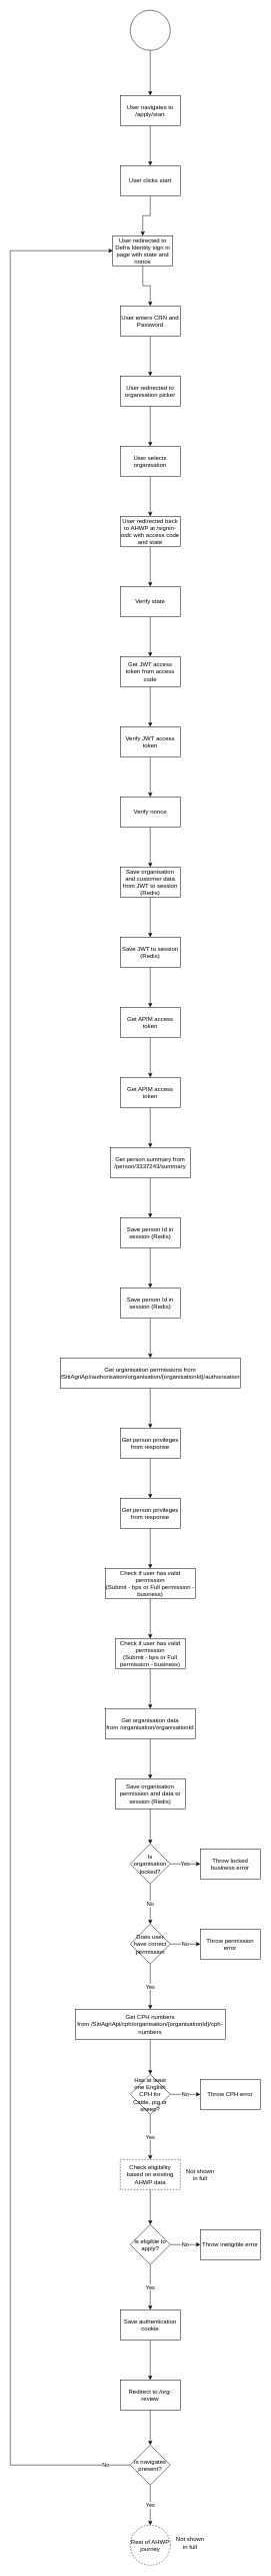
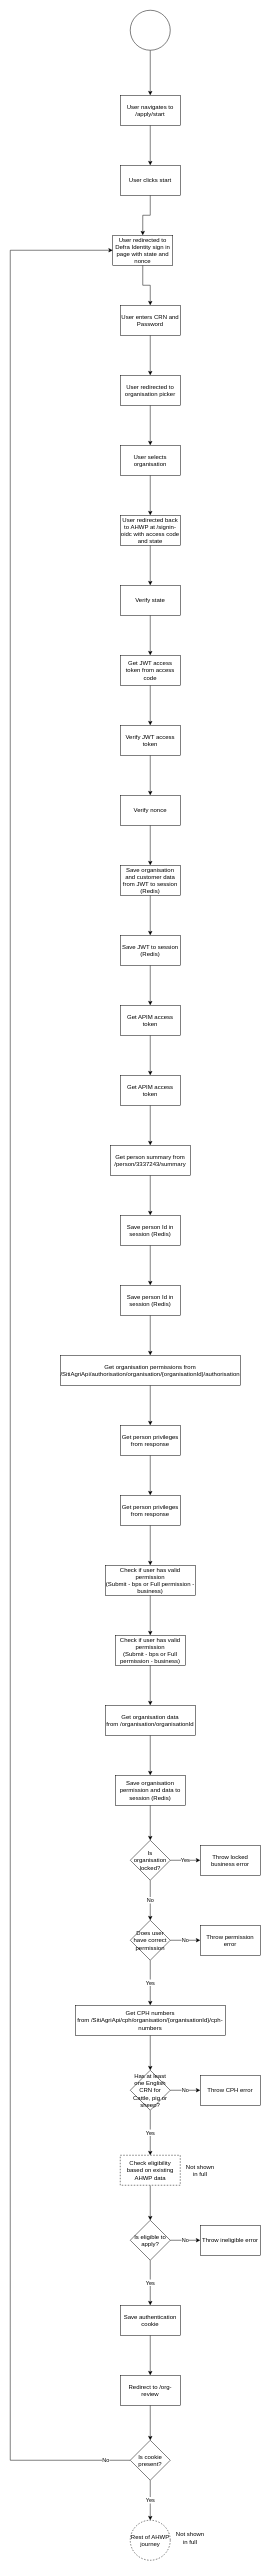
- <mxCell id="66" value="Has at least one English CPH for Cattle, pig or sheep?" style="rhombus;whiteSpace=wrap;html=1;" vertex="1" parent="1"><mxGeometry x="260" y="4140" width="80" height="80" as="geometry" /></mxCell>
+ <mxCell id="66" value="Has at least one English CRN for Cattle, pig or sheep?" style="rhombus;whiteSpace=wrap;html=1;" vertex="1" parent="1"><mxGeometry x="260" y="4140" width="80" height="80" as="geometry" /></mxCell>
- <mxCell id="81" value="Is navigates present?" style="rhombus;whiteSpace=wrap;html=1;" vertex="1" parent="1"><mxGeometry x="260" y="4880" width="80" height="80" as="geometry" /></mxCell>
+ <mxCell id="81" value="Is cookie present?" style="rhombus;whiteSpace=wrap;html=1;" vertex="1" parent="1"><mxGeometry x="260" y="4880" width="80" height="80" as="geometry" /></mxCell>
